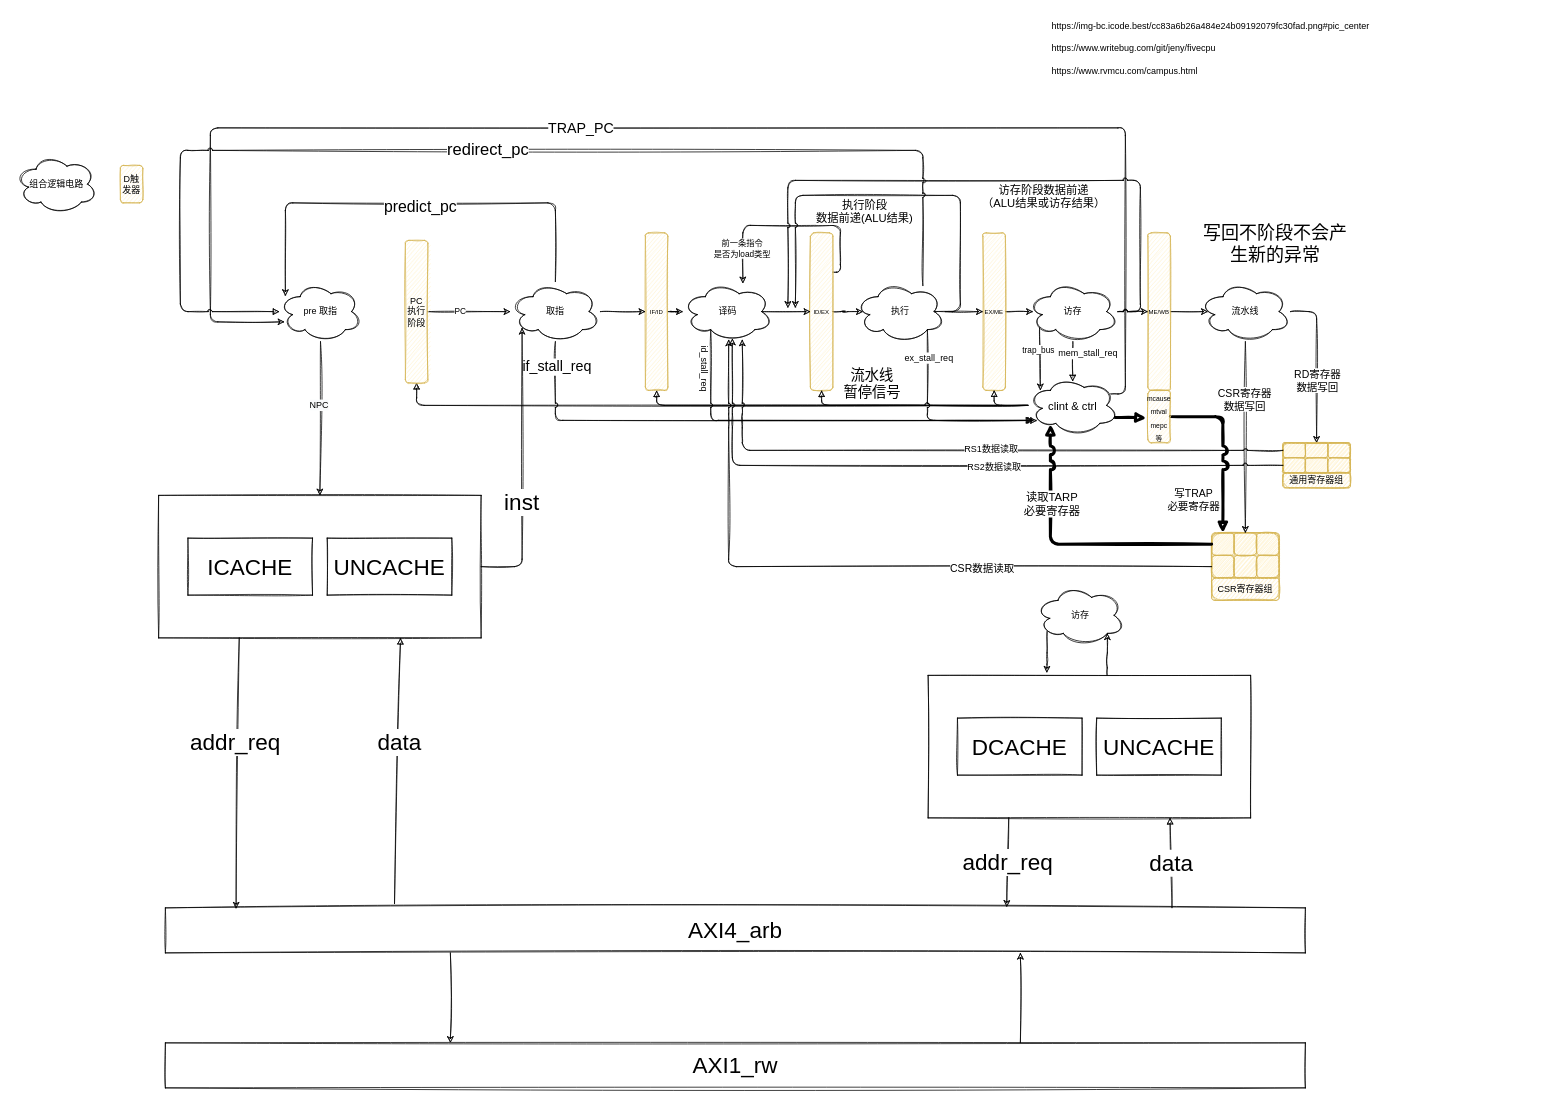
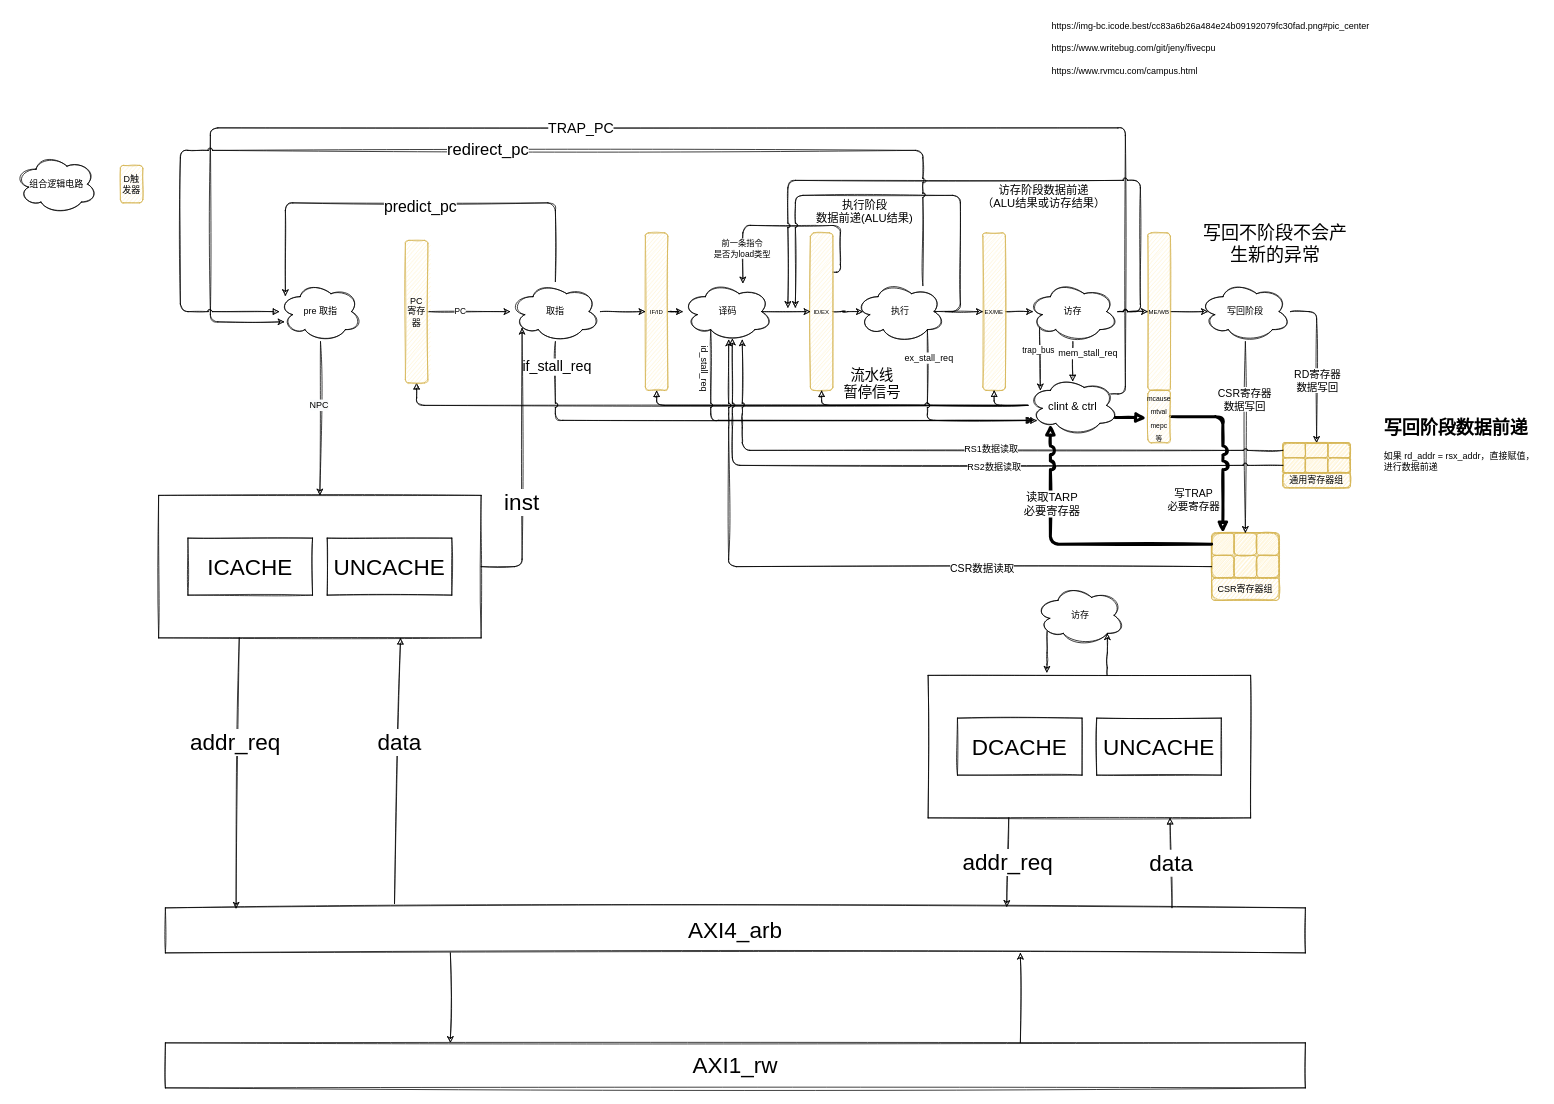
- <mxCell id="76" value="PC 执行阶段" style="rounded=1;whiteSpace=wrap;html=1;fillColor=#fff2cc;strokeColor=#d6b656;sketch=1;" parent="1" vertex="1"><mxGeometry x="540" y="320" width="30" height="190" as="geometry" /></mxCell>
+ <mxCell id="76" value="PC 寄存器" style="rounded=1;whiteSpace=wrap;html=1;fillColor=#fff2cc;strokeColor=#d6b656;sketch=1;" parent="1" vertex="1"><mxGeometry x="540" y="320" width="30" height="190" as="geometry" /></mxCell>
- <mxCell id="54" value="流水线" style="ellipse;shape=cloud;whiteSpace=wrap;html=1;fontSize=12;sketch=1;rounded=1;" parent="1" vertex="1"><mxGeometry x="1600" y="375" width="120" height="80" as="geometry" /></mxCell>
+ <mxCell id="54" value="写回阶段" style="ellipse;shape=cloud;whiteSpace=wrap;html=1;fontSize=12;sketch=1;rounded=1;" parent="1" vertex="1"><mxGeometry x="1600" y="375" width="120" height="80" as="geometry" /></mxCell>
+ <mxCell id="68" value="&lt;h1&gt;写回阶段数据前递&lt;/h1&gt;&lt;div&gt;如果 rd_addr = rsx_addr，直接赋值，进行数据前递&lt;/div&gt;" style="text;html=1;strokeColor=none;fillColor=none;spacing=5;spacingTop=-20;whiteSpace=wrap;overflow=hidden;rounded=1;fontSize=12;sketch=1;" parent="1" vertex="1"><mxGeometry x="1840" y="550" width="210" height="120" as="geometry" /></mxCell>
